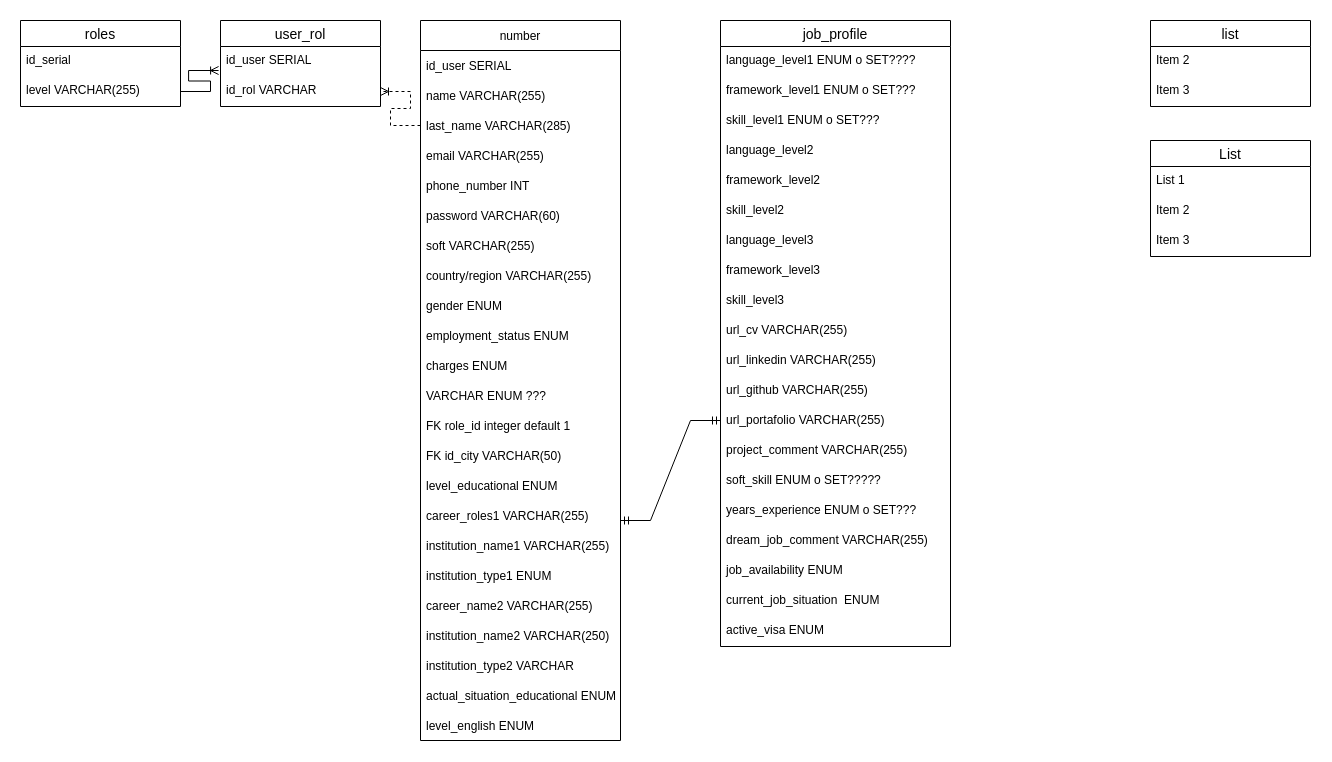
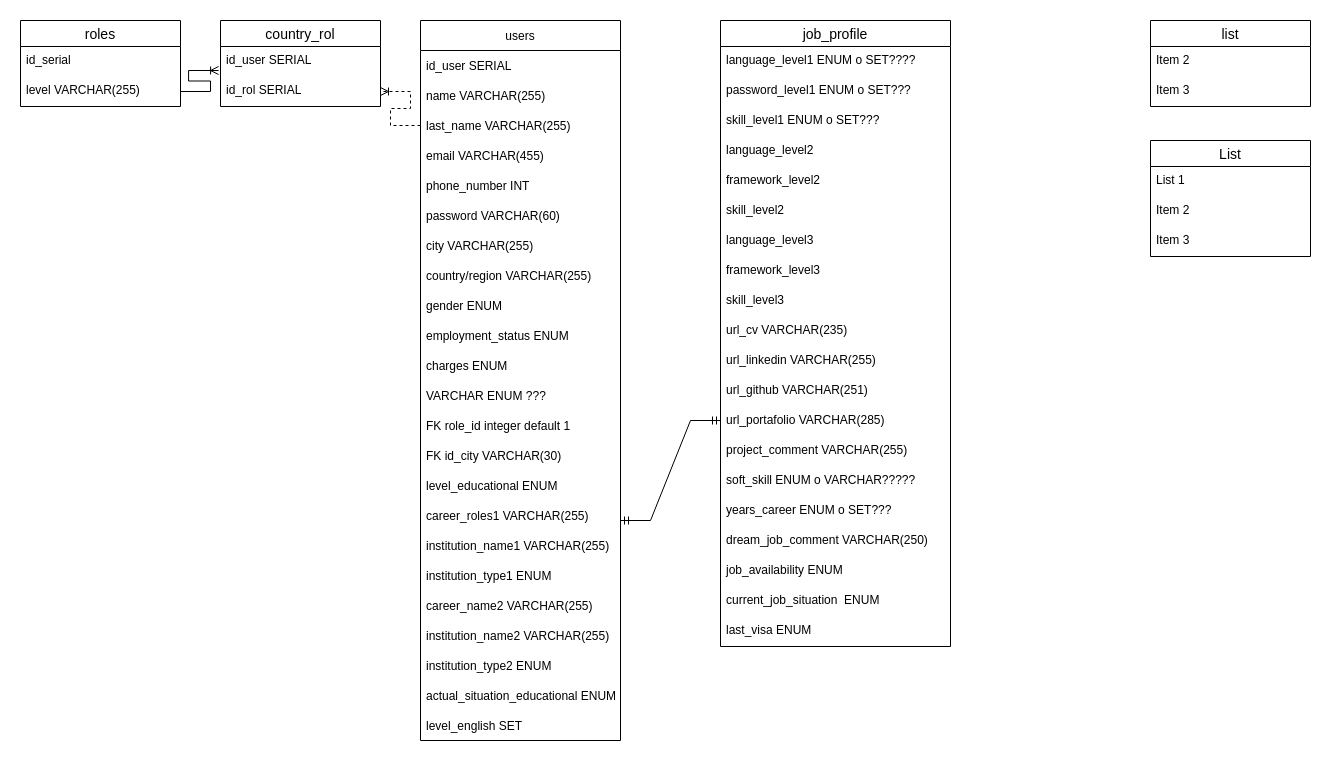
- <mxCell id="30" value="user_rol" style="swimlane;fontStyle=0;childLayout=stackLayout;horizontal=1;startSize=26;horizontalStack=0;resizeParent=1;resizeParentMax=0;resizeLast=0;collapsible=1;marginBottom=0;align=center;fontSize=14;" vertex="1" parent="1"><mxGeometry x="220" y="20" width="160" height="86" as="geometry" /></mxCell>
+ <mxCell id="30" value="country_rol" style="swimlane;fontStyle=0;childLayout=stackLayout;horizontal=1;startSize=26;horizontalStack=0;resizeParent=1;resizeParentMax=0;resizeLast=0;collapsible=1;marginBottom=0;align=center;fontSize=14;" vertex="1" parent="1"><mxGeometry x="220" y="20" width="160" height="86" as="geometry" /></mxCell>
- <mxCell id="36" value="number" style="swimlane;fontStyle=0;childLayout=stackLayout;horizontal=1;startSize=30;horizontalStack=0;resizeParent=1;resizeParentMax=0;resizeLast=0;collapsible=1;marginBottom=0;" vertex="1" parent="1"><mxGeometry x="420" y="20" width="200" height="720" as="geometry" /></mxCell>
+ <mxCell id="36" value="users" style="swimlane;fontStyle=0;childLayout=stackLayout;horizontal=1;startSize=30;horizontalStack=0;resizeParent=1;resizeParentMax=0;resizeLast=0;collapsible=1;marginBottom=0;" vertex="1" parent="1"><mxGeometry x="420" y="20" width="200" height="720" as="geometry" /></mxCell>
- <mxCell id="32" value="id_rol VARCHAR" style="text;strokeColor=none;fillColor=none;spacingLeft=4;spacingRight=4;overflow=hidden;rotatable=0;points=[[0,0.5],[1,0.5]];portConstraint=eastwest;fontSize=12;" vertex="1" parent="30"><mxGeometry y="56" width="160" height="30" as="geometry" /></mxCell>
+ <mxCell id="32" value="id_rol SERIAL" style="text;strokeColor=none;fillColor=none;spacingLeft=4;spacingRight=4;overflow=hidden;rotatable=0;points=[[0,0.5],[1,0.5]];portConstraint=eastwest;fontSize=12;" vertex="1" parent="30"><mxGeometry y="56" width="160" height="30" as="geometry" /></mxCell>
- <mxCell id="11" value="framework_level1 ENUM o SET???" style="text;strokeColor=none;fillColor=none;spacingLeft=4;spacingRight=4;overflow=hidden;rotatable=0;points=[[0,0.5],[1,0.5]];portConstraint=eastwest;fontSize=12;" vertex="1" parent="9"><mxGeometry y="56" width="230" height="30" as="geometry" /></mxCell>
+ <mxCell id="11" value="password_level1 ENUM o SET???" style="text;strokeColor=none;fillColor=none;spacingLeft=4;spacingRight=4;overflow=hidden;rotatable=0;points=[[0,0.5],[1,0.5]];portConstraint=eastwest;fontSize=12;" vertex="1" parent="9"><mxGeometry y="56" width="230" height="30" as="geometry" /></mxCell>
- <mxCell id="39" value="last_name VARCHAR(285)" style="text;strokeColor=none;fillColor=none;align=left;verticalAlign=middle;spacingLeft=4;spacingRight=4;overflow=hidden;points=[[0,0.5],[1,0.5]];portConstraint=eastwest;rotatable=0;" vertex="1" parent="36"><mxGeometry y="90" width="200" height="30" as="geometry" /></mxCell>
+ <mxCell id="39" value="last_name VARCHAR(255)" style="text;strokeColor=none;fillColor=none;align=left;verticalAlign=middle;spacingLeft=4;spacingRight=4;overflow=hidden;points=[[0,0.5],[1,0.5]];portConstraint=eastwest;rotatable=0;" vertex="1" parent="36"><mxGeometry y="90" width="200" height="30" as="geometry" /></mxCell>
- <mxCell id="40" value="email VARCHAR(255)" style="text;strokeColor=none;fillColor=none;align=left;verticalAlign=middle;spacingLeft=4;spacingRight=4;overflow=hidden;points=[[0,0.5],[1,0.5]];portConstraint=eastwest;rotatable=0;" vertex="1" parent="36"><mxGeometry y="120" width="200" height="30" as="geometry" /></mxCell>
+ <mxCell id="40" value="email VARCHAR(455)" style="text;strokeColor=none;fillColor=none;align=left;verticalAlign=middle;spacingLeft=4;spacingRight=4;overflow=hidden;points=[[0,0.5],[1,0.5]];portConstraint=eastwest;rotatable=0;" vertex="1" parent="36"><mxGeometry y="120" width="200" height="30" as="geometry" /></mxCell>
- <mxCell id="43" value="soft VARCHAR(255)" style="text;strokeColor=none;fillColor=none;align=left;verticalAlign=middle;spacingLeft=4;spacingRight=4;overflow=hidden;points=[[0,0.5],[1,0.5]];portConstraint=eastwest;rotatable=0;" vertex="1" parent="36"><mxGeometry y="210" width="200" height="30" as="geometry" /></mxCell>
+ <mxCell id="43" value="city VARCHAR(255)" style="text;strokeColor=none;fillColor=none;align=left;verticalAlign=middle;spacingLeft=4;spacingRight=4;overflow=hidden;points=[[0,0.5],[1,0.5]];portConstraint=eastwest;rotatable=0;" vertex="1" parent="36"><mxGeometry y="210" width="200" height="30" as="geometry" /></mxCell>
- <mxCell id="19" value="url_cv VARCHAR(255)" style="text;strokeColor=none;fillColor=none;spacingLeft=4;spacingRight=4;overflow=hidden;rotatable=0;points=[[0,0.5],[1,0.5]];portConstraint=eastwest;fontSize=12;" vertex="1" parent="9"><mxGeometry y="296" width="230" height="30" as="geometry" /></mxCell>
+ <mxCell id="19" value="url_cv VARCHAR(235)" style="text;strokeColor=none;fillColor=none;spacingLeft=4;spacingRight=4;overflow=hidden;rotatable=0;points=[[0,0.5],[1,0.5]];portConstraint=eastwest;fontSize=12;" vertex="1" parent="9"><mxGeometry y="296" width="230" height="30" as="geometry" /></mxCell>
- <mxCell id="21" value="url_github VARCHAR(255)" style="text;strokeColor=none;fillColor=none;spacingLeft=4;spacingRight=4;overflow=hidden;rotatable=0;points=[[0,0.5],[1,0.5]];portConstraint=eastwest;fontSize=12;" vertex="1" parent="9"><mxGeometry y="356" width="230" height="30" as="geometry" /></mxCell>
+ <mxCell id="21" value="url_github VARCHAR(251)" style="text;strokeColor=none;fillColor=none;spacingLeft=4;spacingRight=4;overflow=hidden;rotatable=0;points=[[0,0.5],[1,0.5]];portConstraint=eastwest;fontSize=12;" vertex="1" parent="9"><mxGeometry y="356" width="230" height="30" as="geometry" /></mxCell>
- <mxCell id="22" value="url_portafolio VARCHAR(255)" style="text;strokeColor=none;fillColor=none;spacingLeft=4;spacingRight=4;overflow=hidden;rotatable=0;points=[[0,0.5],[1,0.5]];portConstraint=eastwest;fontSize=12;" vertex="1" parent="9"><mxGeometry y="386" width="230" height="30" as="geometry" /></mxCell>
+ <mxCell id="22" value="url_portafolio VARCHAR(285)" style="text;strokeColor=none;fillColor=none;spacingLeft=4;spacingRight=4;overflow=hidden;rotatable=0;points=[[0,0.5],[1,0.5]];portConstraint=eastwest;fontSize=12;" vertex="1" parent="9"><mxGeometry y="386" width="230" height="30" as="geometry" /></mxCell>
- <mxCell id="50" value="FK id_city VARCHAR(50)" style="text;strokeColor=none;fillColor=none;align=left;verticalAlign=middle;spacingLeft=4;spacingRight=4;overflow=hidden;points=[[0,0.5],[1,0.5]];portConstraint=eastwest;rotatable=0;" vertex="1" parent="36"><mxGeometry y="420" width="200" height="30" as="geometry" /></mxCell>
+ <mxCell id="50" value="FK id_city VARCHAR(30)" style="text;strokeColor=none;fillColor=none;align=left;verticalAlign=middle;spacingLeft=4;spacingRight=4;overflow=hidden;points=[[0,0.5],[1,0.5]];portConstraint=eastwest;rotatable=0;" vertex="1" parent="36"><mxGeometry y="420" width="200" height="30" as="geometry" /></mxCell>
- <mxCell id="24" value="soft_skill ENUM o SET?????" style="text;strokeColor=none;fillColor=none;spacingLeft=4;spacingRight=4;overflow=hidden;rotatable=0;points=[[0,0.5],[1,0.5]];portConstraint=eastwest;fontSize=12;" vertex="1" parent="9"><mxGeometry y="446" width="230" height="30" as="geometry" /></mxCell>
+ <mxCell id="24" value="soft_skill ENUM o VARCHAR?????" style="text;strokeColor=none;fillColor=none;spacingLeft=4;spacingRight=4;overflow=hidden;rotatable=0;points=[[0,0.5],[1,0.5]];portConstraint=eastwest;fontSize=12;" vertex="1" parent="9"><mxGeometry y="446" width="230" height="30" as="geometry" /></mxCell>
- <mxCell id="25" value="years_experience ENUM o SET???" style="text;strokeColor=none;fillColor=none;spacingLeft=4;spacingRight=4;overflow=hidden;rotatable=0;points=[[0,0.5],[1,0.5]];portConstraint=eastwest;fontSize=12;" vertex="1" parent="9"><mxGeometry y="476" width="230" height="30" as="geometry" /></mxCell>
+ <mxCell id="25" value="years_career ENUM o SET???" style="text;strokeColor=none;fillColor=none;spacingLeft=4;spacingRight=4;overflow=hidden;rotatable=0;points=[[0,0.5],[1,0.5]];portConstraint=eastwest;fontSize=12;" vertex="1" parent="9"><mxGeometry y="476" width="230" height="30" as="geometry" /></mxCell>
- <mxCell id="26" value="dream_job_comment VARCHAR(255)" style="text;strokeColor=none;fillColor=none;spacingLeft=4;spacingRight=4;overflow=hidden;rotatable=0;points=[[0,0.5],[1,0.5]];portConstraint=eastwest;fontSize=12;" vertex="1" parent="9"><mxGeometry y="506" width="230" height="30" as="geometry" /></mxCell>
+ <mxCell id="26" value="dream_job_comment VARCHAR(250)" style="text;strokeColor=none;fillColor=none;spacingLeft=4;spacingRight=4;overflow=hidden;rotatable=0;points=[[0,0.5],[1,0.5]];portConstraint=eastwest;fontSize=12;" vertex="1" parent="9"><mxGeometry y="506" width="230" height="30" as="geometry" /></mxCell>
- <mxCell id="29" value="active_visa ENUM" style="text;strokeColor=none;fillColor=none;spacingLeft=4;spacingRight=4;overflow=hidden;rotatable=0;points=[[0,0.5],[1,0.5]];portConstraint=eastwest;fontSize=12;" vertex="1" parent="9"><mxGeometry y="596" width="230" height="30" as="geometry" /></mxCell>
+ <mxCell id="29" value="last_visa ENUM" style="text;strokeColor=none;fillColor=none;spacingLeft=4;spacingRight=4;overflow=hidden;rotatable=0;points=[[0,0.5],[1,0.5]];portConstraint=eastwest;fontSize=12;" vertex="1" parent="9"><mxGeometry y="596" width="230" height="30" as="geometry" /></mxCell>
- <mxCell id="56" value="institution_name2 VARCHAR(250)" style="text;strokeColor=none;fillColor=none;align=left;verticalAlign=middle;spacingLeft=4;spacingRight=4;overflow=hidden;points=[[0,0.5],[1,0.5]];portConstraint=eastwest;rotatable=0;" vertex="1" parent="36"><mxGeometry y="600" width="200" height="30" as="geometry" /></mxCell>
+ <mxCell id="56" value="institution_name2 VARCHAR(255)" style="text;strokeColor=none;fillColor=none;align=left;verticalAlign=middle;spacingLeft=4;spacingRight=4;overflow=hidden;points=[[0,0.5],[1,0.5]];portConstraint=eastwest;rotatable=0;" vertex="1" parent="36"><mxGeometry y="600" width="200" height="30" as="geometry" /></mxCell>
- <mxCell id="57" value="institution_type2 VARCHAR" style="text;strokeColor=none;fillColor=none;align=left;verticalAlign=middle;spacingLeft=4;spacingRight=4;overflow=hidden;points=[[0,0.5],[1,0.5]];portConstraint=eastwest;rotatable=0;" vertex="1" parent="36"><mxGeometry y="630" width="200" height="30" as="geometry" /></mxCell>
+ <mxCell id="57" value="institution_type2 ENUM" style="text;strokeColor=none;fillColor=none;align=left;verticalAlign=middle;spacingLeft=4;spacingRight=4;overflow=hidden;points=[[0,0.5],[1,0.5]];portConstraint=eastwest;rotatable=0;" vertex="1" parent="36"><mxGeometry y="630" width="200" height="30" as="geometry" /></mxCell>
- <mxCell id="59" value="level_english ENUM" style="text;strokeColor=none;fillColor=none;align=left;verticalAlign=middle;spacingLeft=4;spacingRight=4;overflow=hidden;points=[[0,0.5],[1,0.5]];portConstraint=eastwest;rotatable=0;" vertex="1" parent="36"><mxGeometry y="690" width="200" height="30" as="geometry" /></mxCell>
+ <mxCell id="59" value="level_english SET" style="text;strokeColor=none;fillColor=none;align=left;verticalAlign=middle;spacingLeft=4;spacingRight=4;overflow=hidden;points=[[0,0.5],[1,0.5]];portConstraint=eastwest;rotatable=0;" vertex="1" parent="36"><mxGeometry y="690" width="200" height="30" as="geometry" /></mxCell>
